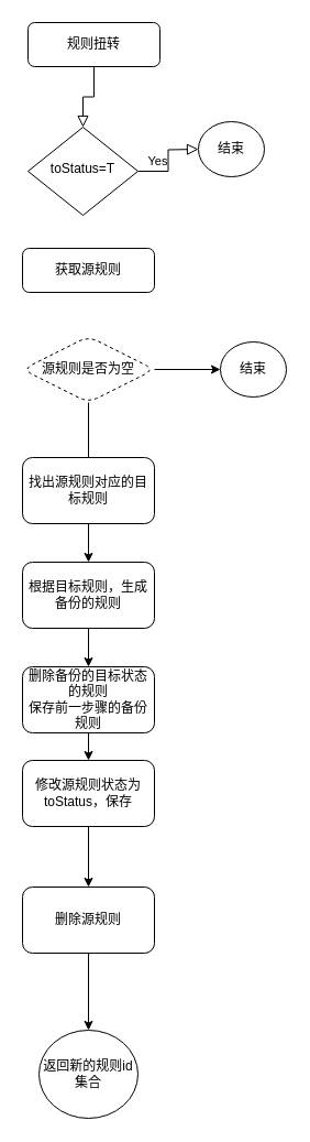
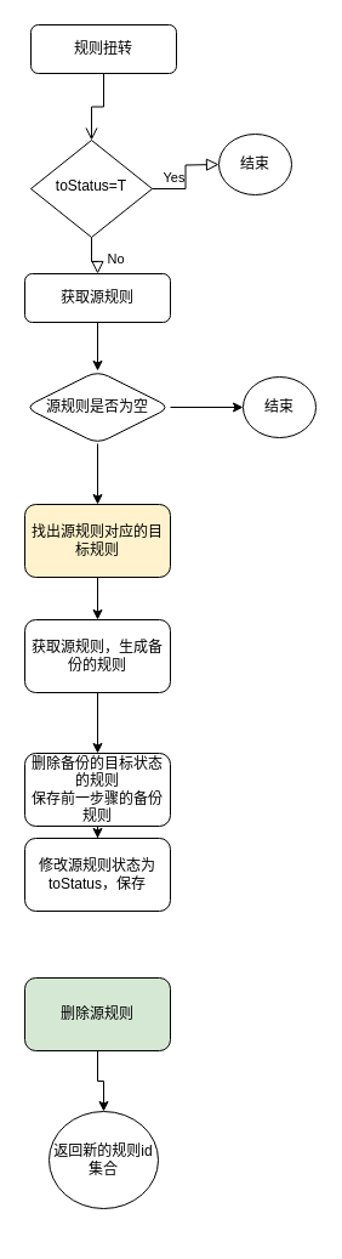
- <mxCell id="2" value="" style="rounded=0;html=1;jettySize=auto;orthogonalLoop=1;fontSize=11;endArrow=block;endFill=0;endSize=8;strokeWidth=1;shadow=0;labelBackgroundColor=none;edgeStyle=orthogonalEdgeStyle;" parent="1" source="3" target="6" edge="1"><mxGeometry relative="1" as="geometry" /></mxCell>
+ <mxCell id="2" value="" style="rounded=0;html=1;jettySize=auto;orthogonalLoop=1;fontSize=11;endArrow=open;endFill=0;endSize=8;strokeWidth=1;shadow=0;labelBackgroundColor=none;edgeStyle=orthogonalEdgeStyle;" parent="1" source="3" target="6" edge="1"><mxGeometry relative="1" as="geometry" /></mxCell>
+ <mxCell id="4" value="No" style="rounded=0;html=1;jettySize=auto;orthogonalLoop=1;fontSize=11;endArrow=block;endFill=0;endSize=8;strokeWidth=1;shadow=0;labelBackgroundColor=none;edgeStyle=orthogonalEdgeStyle;" parent="1" source="6" target="8" edge="1"><mxGeometry y="20" relative="1" as="geometry"><mxPoint as="offset" /><mxPoint x="-30" y="155" as="targetPoint" /></mxGeometry></mxCell>
+ <mxCell id="7" value="" style="edgeStyle=orthogonalEdgeStyle;rounded=0;orthogonalLoop=1;jettySize=auto;html=1;" edge="1" parent="1" source="8" target="11"><mxGeometry relative="1" as="geometry" /></mxCell>
- <mxCell id="11" value="源规则是否为空" style="rhombus;whiteSpace=wrap;html=1;rounded=1;dashed=1;" vertex="1" parent="1"><mxGeometry x="20" y="305" width="120" height="60" as="geometry" /></mxCell>
+ <mxCell id="11" value="源规则是否为空" style="rhombus;whiteSpace=wrap;html=1;rounded=1;" vertex="1" parent="1"><mxGeometry x="20" y="305" width="120" height="60" as="geometry" /></mxCell>
- <mxCell id="10" value="" style="edgeStyle=orthogonalEdgeStyle;rounded=0;orthogonalLoop=1;jettySize=auto;html=1;endArrow=none;" edge="1" parent="1" source="11" target="15"><mxGeometry relative="1" as="geometry" /></mxCell>
+ <mxCell id="10" value="" style="edgeStyle=orthogonalEdgeStyle;rounded=0;orthogonalLoop=1;jettySize=auto;html=1;" edge="1" parent="1" source="11" target="15"><mxGeometry relative="1" as="geometry" /></mxCell>
- <mxCell id="15" value="找出源规则对应的目标规则" style="whiteSpace=wrap;html=1;rounded=1;" vertex="1" parent="1"><mxGeometry x="20" y="415" width="120" height="60" as="geometry" /></mxCell>
+ <mxCell id="15" value="找出源规则对应的目标规则" style="whiteSpace=wrap;html=1;rounded=1;fillColor=#fff2cc;" vertex="1" parent="1"><mxGeometry x="20" y="415" width="120" height="60" as="geometry" /></mxCell>
- <mxCell id="17" value="根据目标规则，生成备份的规则" style="whiteSpace=wrap;html=1;rounded=1;" vertex="1" parent="1"><mxGeometry x="20" y="510" width="120" height="60" as="geometry" /></mxCell>
+ <mxCell id="17" value="获取源规则，生成备份的规则" style="whiteSpace=wrap;html=1;rounded=1;" vertex="1" parent="1"><mxGeometry x="20" y="510" width="120" height="60" as="geometry" /></mxCell>
- <mxCell id="19" value="删除备份的目标状态的规则&lt;br&gt;保存前一步骤的备份规则" style="whiteSpace=wrap;html=1;rounded=1;" vertex="1" parent="1"><mxGeometry x="20" y="605" width="120" height="60" as="geometry" /></mxCell>
+ <mxCell id="19" value="删除备份的目标状态的规则&lt;br&gt;保存前一步骤的备份规则" style="whiteSpace=wrap;html=1;rounded=1;" vertex="1" parent="1"><mxGeometry x="20" y="620" width="120" height="60" as="geometry" /></mxCell>
- <mxCell id="20" value="" style="edgeStyle=orthogonalEdgeStyle;rounded=0;orthogonalLoop=1;jettySize=auto;html=1;" edge="1" parent="1" source="21" target="23"><mxGeometry relative="1" as="geometry" /></mxCell>
- <mxCell id="23" value="&lt;span&gt;删除源规则&lt;/span&gt;" style="whiteSpace=wrap;html=1;rounded=1;" vertex="1" parent="1"><mxGeometry x="20" y="805" width="120" height="60" as="geometry" /></mxCell>
+ <mxCell id="23" value="&lt;span&gt;删除源规则&lt;/span&gt;" style="whiteSpace=wrap;html=1;rounded=1;fillColor=#d5e8d4;" vertex="1" parent="1"><mxGeometry x="20" y="805" width="120" height="60" as="geometry" /></mxCell>
- <mxCell id="24" value="返回新的规则id集合" style="ellipse;whiteSpace=wrap;html=1;rounded=1;" vertex="1" parent="1"><mxGeometry x="35" y="935" width="90" height="80" as="geometry" /></mxCell>
+ <mxCell id="24" value="返回新的规则id集合" style="ellipse;whiteSpace=wrap;html=1;rounded=1;" vertex="1" parent="1"><mxGeometry x="40" y="915" width="90" height="80" as="geometry" /></mxCell>
